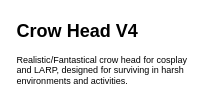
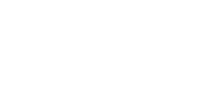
- <mxCell id="2" value="&lt;h1 style=&quot;margin-top: 0px;&quot;&gt;Crow Head V4&lt;/h1&gt;&lt;p&gt;Realistic/Fantastical crow head for cosplay and LARP, designed for surviving in harsh environments and activities.&lt;/p&gt;" style="text;html=1;whiteSpace=wrap;overflow=hidden;rounded=0;" parent="1" vertex="1"><mxGeometry x="20" y="20" width="240" height="100" as="geometry" /></mxCell>
